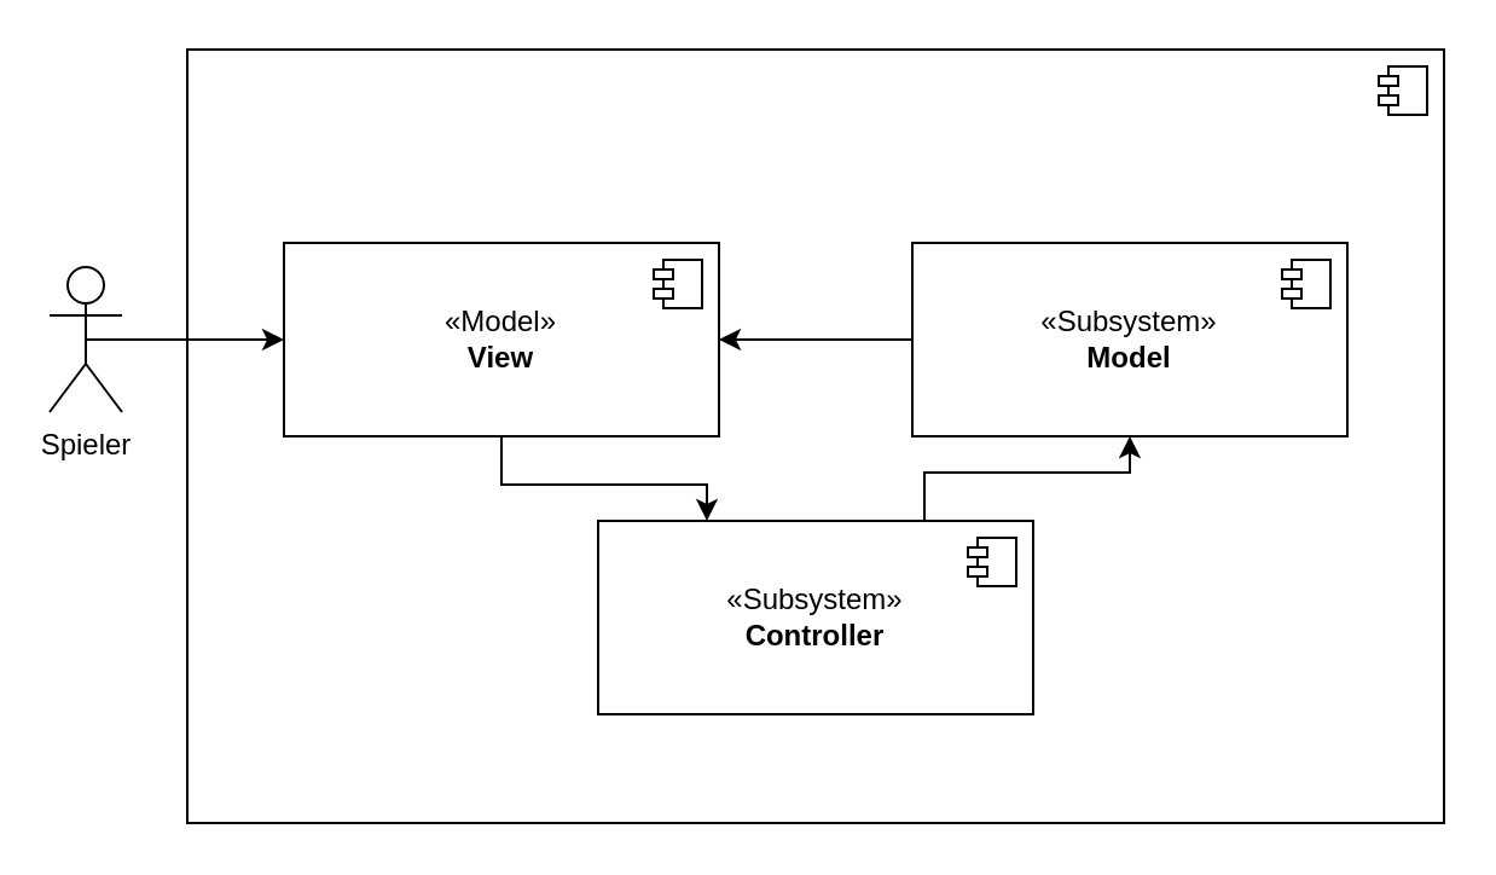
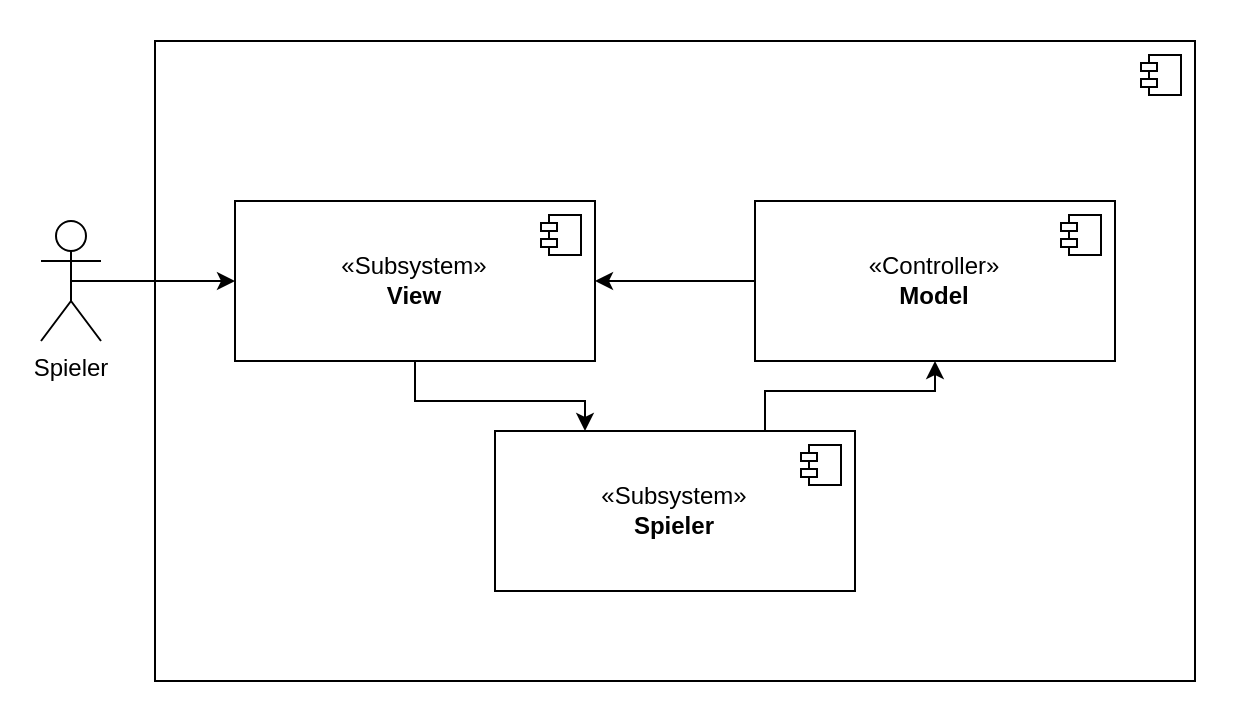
- <mxCell id="6" value="«Model»&lt;br&gt;&lt;b&gt;View&lt;/b&gt;" style="html=1;dropTarget=0;whiteSpace=wrap;" parent="2" vertex="1"><mxGeometry x="40" y="80" width="180" height="80" as="geometry" /></mxCell>
+ <mxCell id="6" value="«Subsystem»&lt;br&gt;&lt;b&gt;View&lt;/b&gt;" style="html=1;dropTarget=0;whiteSpace=wrap;" parent="2" vertex="1"><mxGeometry x="40" y="80" width="180" height="80" as="geometry" /></mxCell>
- <mxCell id="9" value="«Subsystem»&lt;br&gt;&lt;b&gt;Model&lt;/b&gt;" style="html=1;dropTarget=0;whiteSpace=wrap;" parent="2" vertex="1"><mxGeometry x="300" y="80" width="180" height="80" as="geometry" /></mxCell>
+ <mxCell id="9" value="«Controller»&lt;br&gt;&lt;b&gt;Model&lt;/b&gt;" style="html=1;dropTarget=0;whiteSpace=wrap;" parent="2" vertex="1"><mxGeometry x="300" y="80" width="180" height="80" as="geometry" /></mxCell>
- <mxCell id="12" value="«Subsystem»&lt;br&gt;&lt;b&gt;Controller&lt;/b&gt;" style="html=1;dropTarget=0;whiteSpace=wrap;" parent="2" vertex="1"><mxGeometry x="170" y="195" width="180" height="80" as="geometry" /></mxCell>
+ <mxCell id="12" value="«Subsystem»&lt;br&gt;&lt;b&gt;Spieler&lt;/b&gt;" style="html=1;dropTarget=0;whiteSpace=wrap;" parent="2" vertex="1"><mxGeometry x="170" y="195" width="180" height="80" as="geometry" /></mxCell>
